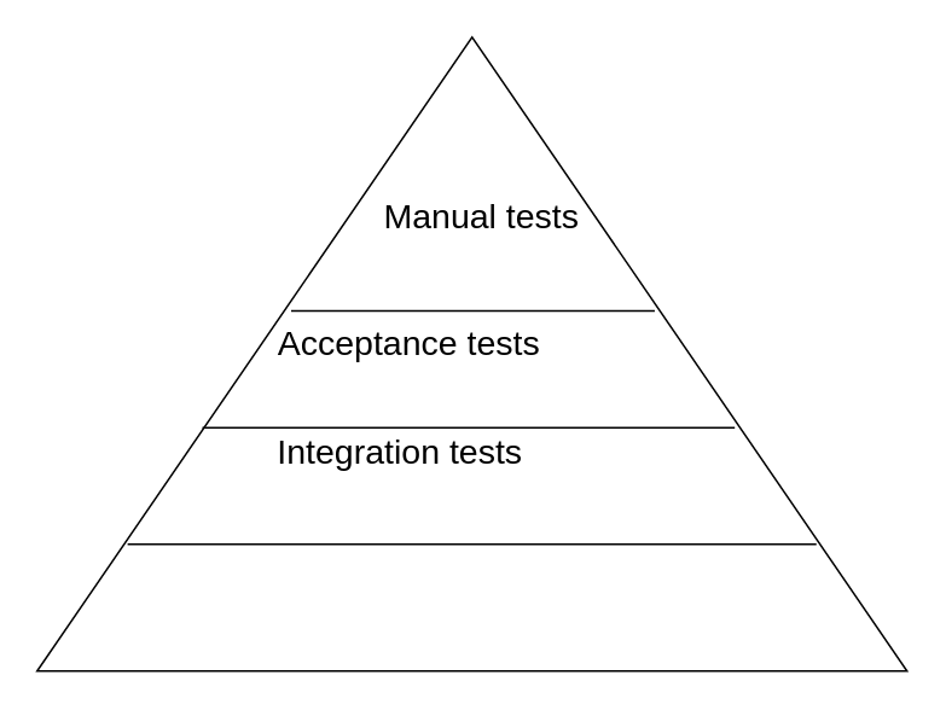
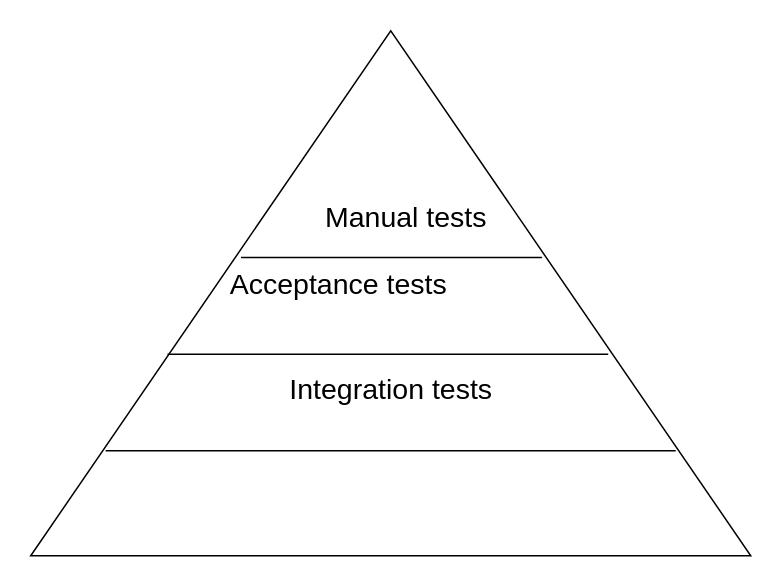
- <mxCell id="8" value="Manual tests" style="text;html=1;strokeColor=none;fillColor=none;align=center;verticalAlign=middle;whiteSpace=wrap;rounded=0;fontSize=19;" parent="1" vertex="1"><mxGeometry x="177.5" y="110" width="175" height="20" as="geometry" /></mxCell>
+ <mxCell id="8" value="Manual tests" style="text;html=1;strokeColor=none;fillColor=none;align=center;verticalAlign=middle;whiteSpace=wrap;rounded=0;fontSize=19;" parent="1" vertex="1"><mxGeometry x="182.5" y="135" width="175" height="20" as="geometry" /></mxCell>
- <mxCell id="6" value="Integration tests" style="text;html=1;strokeColor=none;fillColor=none;align=center;verticalAlign=middle;whiteSpace=wrap;rounded=0;fontSize=19;" parent="1" vertex="1"><mxGeometry x="132.5" y="240" width="175" height="20" as="geometry" /></mxCell>
+ <mxCell id="6" value="Integration tests" style="text;html=1;strokeColor=none;fillColor=none;align=center;verticalAlign=middle;whiteSpace=wrap;rounded=0;fontSize=19;" parent="1" vertex="1"><mxGeometry x="172.5" y="250" width="175" height="20" as="geometry" /></mxCell>
